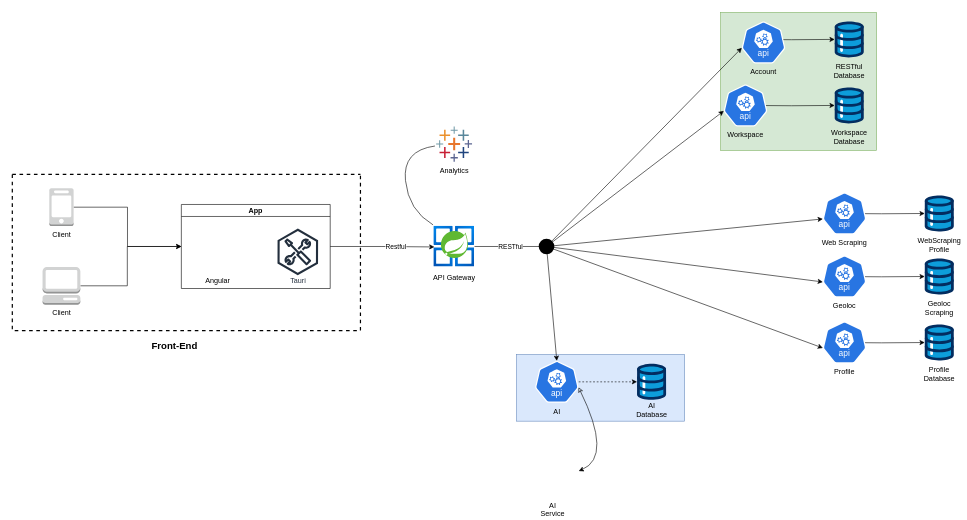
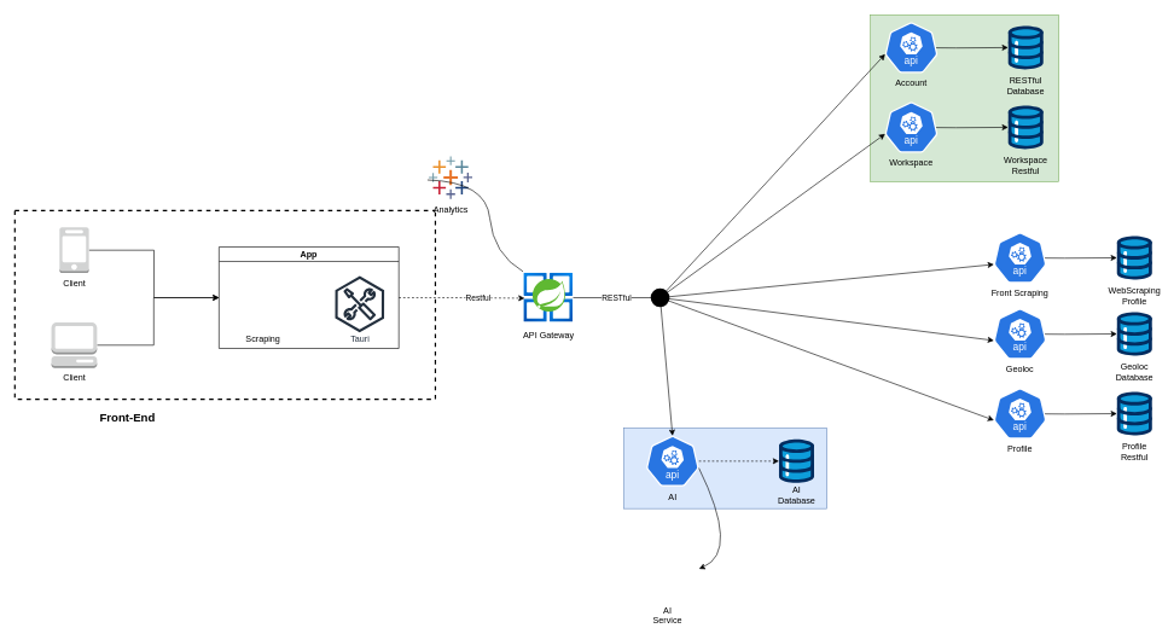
- <mxCell id="12" value="Account" style="aspect=fixed;sketch=0;html=1;dashed=0;whitespace=wrap;fillColor=#2875E2;strokeColor=none;points=[[0.005,0.63,0],[0.1,0.2,0],[0.9,0.2,0],[0.5,0,0],[0.995,0.63,0],[0.72,0.99,0],[0.5,1,0],[0.28,0.99,0]];shape=mxgraph.kubernetes.icon2;kubernetesLabel=1;prIcon=api;labelPosition=center;verticalLabelPosition=bottom;align=center;verticalAlign=top;" vertex="1" parent="9"><mxGeometry x="35" y="15" width="72.92" height="70" as="geometry" /></mxCell>
+ <mxCell id="12" value="Account" style="aspect=fixed;sketch=0;html=1;dashed=0;whitespace=wrap;fillColor=#2875E2;strokeColor=none;points=[[0.005,0.63,0],[0.1,0.2,0],[0.9,0.2,0],[0.5,0,0],[0.995,0.63,0],[0.72,0.99,0],[0.5,1,0],[0.28,0.99,0]];shape=mxgraph.kubernetes.icon2;kubernetesLabel=1;prIcon=api;labelPosition=center;verticalLabelPosition=bottom;align=center;verticalAlign=top;" vertex="1" parent="9"><mxGeometry x="20" y="10" width="72.92" height="70" as="geometry" /></mxCell>
- <mxCell id="15" value="Workspace" style="aspect=fixed;sketch=0;html=1;dashed=0;whitespace=wrap;fillColor=#2875E2;strokeColor=none;points=[[0.005,0.63,0],[0.1,0.2,0],[0.9,0.2,0],[0.5,0,0],[0.995,0.63,0],[0.72,0.99,0],[0.5,1,0],[0.28,0.99,0]];shape=mxgraph.kubernetes.icon2;kubernetesLabel=1;prIcon=api;labelPosition=center;verticalLabelPosition=bottom;align=center;verticalAlign=top;" vertex="1" parent="9"><mxGeometry x="5" y="120" width="72.92" height="70" as="geometry" /></mxCell>
+ <mxCell id="15" value="Workspace" style="aspect=fixed;sketch=0;html=1;dashed=0;whitespace=wrap;fillColor=#2875E2;strokeColor=none;points=[[0.005,0.63,0],[0.1,0.2,0],[0.9,0.2,0],[0.5,0,0],[0.995,0.63,0],[0.72,0.99,0],[0.5,1,0],[0.28,0.99,0]];shape=mxgraph.kubernetes.icon2;kubernetesLabel=1;prIcon=api;labelPosition=center;verticalLabelPosition=bottom;align=center;verticalAlign=top;" vertex="1" parent="9"><mxGeometry x="20" y="120" width="72.92" height="70" as="geometry" /></mxCell>
- <mxCell id="16" value="Workspace&lt;br&gt;&lt;div&gt;Database&lt;/div&gt;" style="verticalLabelPosition=bottom;aspect=fixed;html=1;shape=mxgraph.salesforce.data;spacingTop=-17;" vertex="1" parent="9"><mxGeometry x="190" y="125" width="48.6" height="60" as="geometry" /></mxCell>
+ <mxCell id="16" value="Workspace&lt;br&gt;&lt;div&gt;Restful&lt;/div&gt;" style="verticalLabelPosition=bottom;aspect=fixed;html=1;shape=mxgraph.salesforce.data;spacingTop=-17;" vertex="1" parent="9"><mxGeometry x="190" y="125" width="48.6" height="60" as="geometry" /></mxCell>
- <mxCell id="28" value="Analytics" style="verticalLabelPosition=bottom;aspect=fixed;html=1;shape=mxgraph.salesforce.analytics;spacingTop=-7;labelPosition=center;align=center;verticalAlign=top;spacing=10;" vertex="1" parent="1"><mxGeometry x="726" y="210" width="60" height="58.8" as="geometry" /></mxCell>
+ <mxCell id="28" value="Analytics" style="verticalLabelPosition=bottom;aspect=fixed;html=1;shape=mxgraph.salesforce.analytics;spacingTop=-7;labelPosition=center;align=center;verticalAlign=top;spacing=10;" vertex="1" parent="1"><mxGeometry x="591" y="215" width="60" height="58.8" as="geometry" /></mxCell>
- <mxCell id="37" value="Web Scraping" style="aspect=fixed;sketch=0;html=1;dashed=0;whitespace=wrap;fillColor=#2875E2;strokeColor=none;points=[[0.005,0.63,0],[0.1,0.2,0],[0.9,0.2,0],[0.5,0,0],[0.995,0.63,0],[0.72,0.99,0],[0.5,1,0],[0.28,0.99,0]];shape=mxgraph.kubernetes.icon2;kubernetesLabel=1;prIcon=api;labelPosition=center;verticalLabelPosition=bottom;align=center;verticalAlign=top;" vertex="1" parent="1"><mxGeometry x="1370" y="320" width="72.92" height="70" as="geometry" /></mxCell>
+ <mxCell id="37" value="Front Scraping" style="aspect=fixed;sketch=0;html=1;dashed=0;whitespace=wrap;fillColor=#2875E2;strokeColor=none;points=[[0.005,0.63,0],[0.1,0.2,0],[0.9,0.2,0],[0.5,0,0],[0.995,0.63,0],[0.72,0.99,0],[0.5,1,0],[0.28,0.99,0]];shape=mxgraph.kubernetes.icon2;kubernetesLabel=1;prIcon=api;labelPosition=center;verticalLabelPosition=bottom;align=center;verticalAlign=top;" vertex="1" parent="1"><mxGeometry x="1370" y="320" width="72.92" height="70" as="geometry" /></mxCell>
- <mxCell id="18" style="edgeStyle=orthogonalEdgeStyle;rounded=0;orthogonalLoop=1;jettySize=auto;html=1;entryX=0.017;entryY=0.511;entryDx=0;entryDy=0;entryPerimeter=0;" edge="1" parent="1" source="21" target="17"><mxGeometry relative="1" as="geometry" /></mxCell>
+ <mxCell id="18" style="edgeStyle=orthogonalEdgeStyle;rounded=0;orthogonalLoop=1;jettySize=auto;html=1;entryX=0.017;entryY=0.511;entryDx=0;entryDy=0;entryPerimeter=0;dashed=1;" edge="1" parent="1" source="21" target="17"><mxGeometry relative="1" as="geometry" /></mxCell>
- <mxCell id="22" value="Angular" style="shape=image;html=1;verticalAlign=top;verticalLabelPosition=bottom;labelBackgroundColor=#ffffff;imageAspect=0;aspect=fixed;image=https://cdn1.iconfinder.com/data/icons/ionicons-fill-vol-1/512/logo-angular-128.png;horizontal=1;labelPosition=center;align=center;spacingTop=-7;" vertex="1" parent="21"><mxGeometry x="20" y="40" width="80" height="80" as="geometry" /></mxCell>
+ <mxCell id="22" value="Scraping" style="shape=image;html=1;verticalAlign=top;verticalLabelPosition=bottom;labelBackgroundColor=#ffffff;imageAspect=0;aspect=fixed;image=https://cdn1.iconfinder.com/data/icons/ionicons-fill-vol-1/512/logo-angular-128.png;horizontal=1;labelPosition=center;align=center;spacingTop=-7;" vertex="1" parent="21"><mxGeometry x="20" y="40" width="80" height="80" as="geometry" /></mxCell>
- <mxCell id="41" value="Geoloc&lt;div&gt;Scraping&lt;/div&gt;" style="verticalLabelPosition=bottom;aspect=fixed;html=1;shape=mxgraph.salesforce.data;spacingTop=-17;" vertex="1" parent="1"><mxGeometry x="1540" y="430" width="48.6" height="60" as="geometry" /></mxCell>
+ <mxCell id="41" value="Geoloc&lt;div&gt;Database&lt;/div&gt;" style="verticalLabelPosition=bottom;aspect=fixed;html=1;shape=mxgraph.salesforce.data;spacingTop=-17;" vertex="1" parent="1"><mxGeometry x="1540" y="430" width="48.6" height="60" as="geometry" /></mxCell>
- <mxCell id="35" value="Front-End" style="text;html=1;align=center;verticalAlign=middle;resizable=0;points=[];autosize=1;strokeColor=none;fillColor=none;fontStyle=1;fontSize=16;" vertex="1" parent="1"><mxGeometry x="245" y="560" width="90" height="30" as="geometry" /></mxCell>
+ <mxCell id="35" value="Front-End" style="text;html=1;align=center;verticalAlign=middle;resizable=0;points=[];autosize=1;strokeColor=none;fillColor=none;fontStyle=1;fontSize=16;" vertex="1" parent="1"><mxGeometry x="130" y="560" width="90" height="30" as="geometry" /></mxCell>
- <mxCell id="45" value="Profile&lt;div&gt;Database&lt;/div&gt;" style="verticalLabelPosition=bottom;aspect=fixed;html=1;shape=mxgraph.salesforce.data;spacingTop=-17;" vertex="1" parent="1"><mxGeometry x="1540" y="540" width="48.6" height="60" as="geometry" /></mxCell>
+ <mxCell id="45" value="Profile&lt;div&gt;Restful&lt;/div&gt;" style="verticalLabelPosition=bottom;aspect=fixed;html=1;shape=mxgraph.salesforce.data;spacingTop=-17;" vertex="1" parent="1"><mxGeometry x="1540" y="540" width="48.6" height="60" as="geometry" /></mxCell>
- <mxCell id="8" value="AI&lt;div&gt;Database&lt;/div&gt;" style="verticalLabelPosition=bottom;aspect=fixed;html=1;shape=mxgraph.salesforce.data;spacingTop=-25;" vertex="1" parent="2"><mxGeometry x="200.7" y="15.5" width="48.6" height="60" as="geometry" /></mxCell>
+ <mxCell id="8" value="AI&lt;div&gt;Database&lt;/div&gt;" style="verticalLabelPosition=bottom;aspect=fixed;html=1;shape=mxgraph.salesforce.data;spacingTop=-25;" vertex="1" parent="2"><mxGeometry x="200.7" y="15.5" width="75" height="60" as="geometry" /></mxCell>
- <mxCell id="5" value="" style="curved=1;endArrow=classic;html=1;rounded=0;entryX=0.995;entryY=0.63;entryDx=0;entryDy=0;entryPerimeter=0;exitX=1;exitY=0.5;exitDx=0;exitDy=0;endFill=0;startArrow=classic;startFill=1;" edge="1" parent="2" source="4" target="7"><mxGeometry width="50" height="50" relative="1" as="geometry"><mxPoint x="-290" y="280" as="sourcePoint" /><mxPoint x="-240" y="230" as="targetPoint" /><Array as="points"><mxPoint x="160" y="170" /></Array></mxGeometry></mxCell>
+ <mxCell id="5" value="" style="curved=1;endArrow=none;html=1;rounded=0;entryX=0.995;entryY=0.63;entryDx=0;entryDy=0;entryPerimeter=0;exitX=1;exitY=0.5;exitDx=0;exitDy=0;endFill=0;startArrow=classic;startFill=1;" edge="1" parent="2" source="4" target="7"><mxGeometry width="50" height="50" relative="1" as="geometry"><mxPoint x="-290" y="280" as="sourcePoint" /><mxPoint x="-240" y="230" as="targetPoint" /><Array as="points"><mxPoint x="160" y="170" /></Array></mxGeometry></mxCell>
